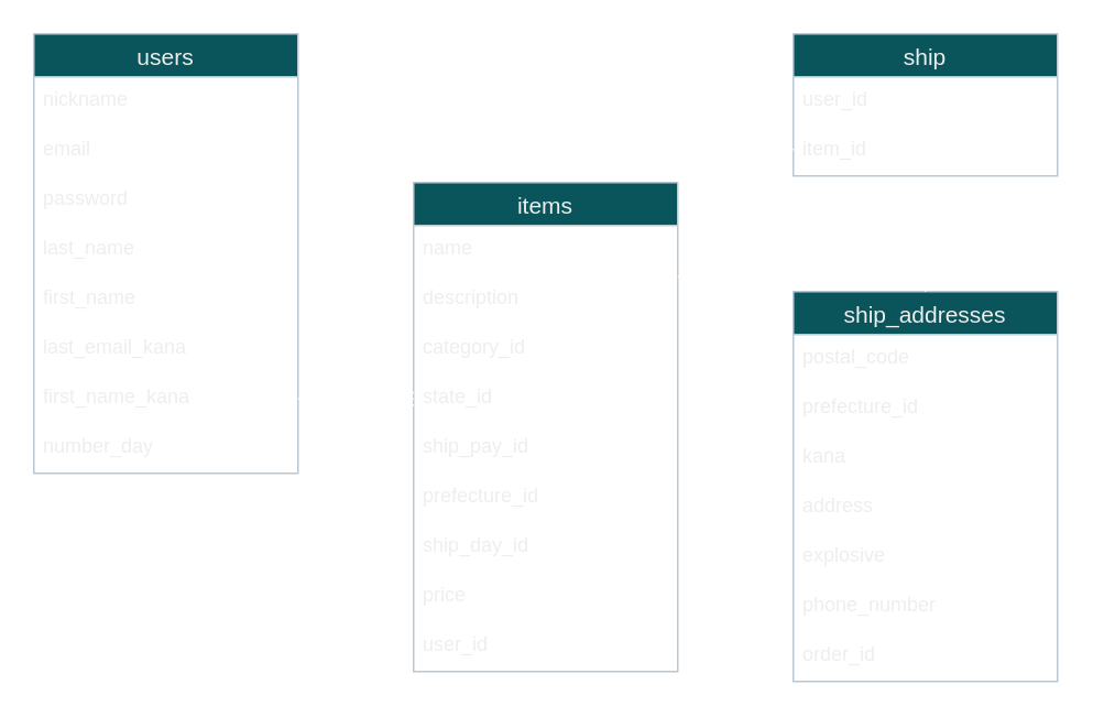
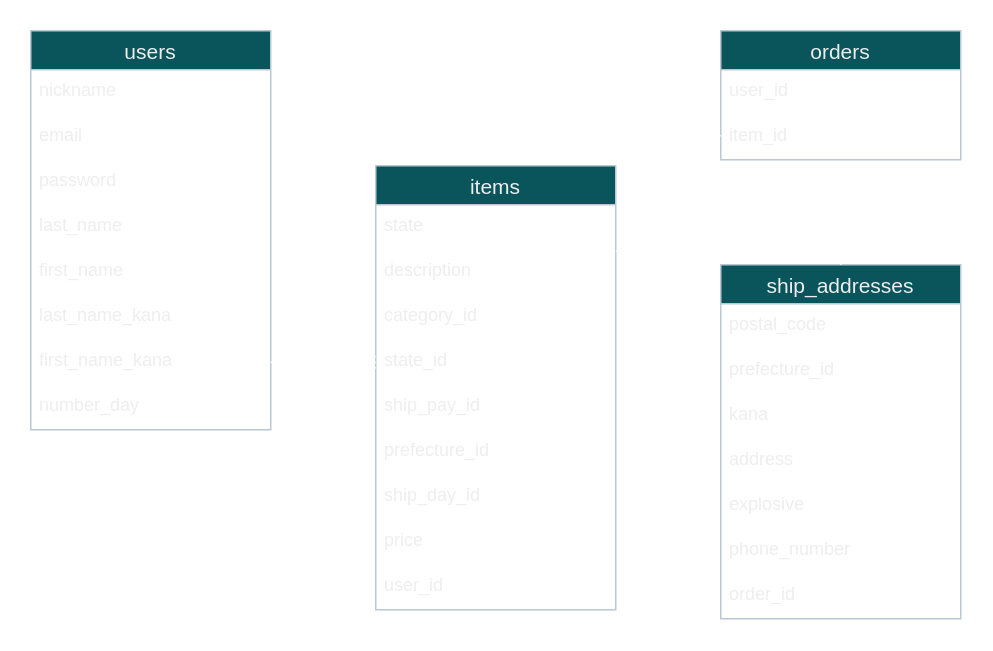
- <mxCell id="21" value="ship" style="swimlane;fontStyle=0;childLayout=stackLayout;horizontal=1;startSize=26;horizontalStack=0;resizeParent=1;resizeParentMax=0;resizeLast=0;collapsible=1;marginBottom=0;align=center;fontSize=14;labelBorderColor=none;fillColor=#09555B;strokeColor=#BAC8D3;fontColor=#EEEEEE;" parent="1" vertex="1"><mxGeometry x="480" y="20" width="160" height="86" as="geometry"><mxRectangle x="140" y="110" width="50" height="26" as="alternateBounds" /></mxGeometry></mxCell>
+ <mxCell id="21" value="orders" style="swimlane;fontStyle=0;childLayout=stackLayout;horizontal=1;startSize=26;horizontalStack=0;resizeParent=1;resizeParentMax=0;resizeLast=0;collapsible=1;marginBottom=0;align=center;fontSize=14;labelBorderColor=none;fillColor=#09555B;strokeColor=#BAC8D3;fontColor=#EEEEEE;" parent="1" vertex="1"><mxGeometry x="480" y="20" width="160" height="86" as="geometry"><mxRectangle x="140" y="110" width="50" height="26" as="alternateBounds" /></mxGeometry></mxCell>
- <mxCell id="12" value="name" style="text;spacingLeft=4;spacingRight=4;overflow=hidden;rotatable=0;points=[[0,0.5],[1,0.5]];portConstraint=eastwest;fontSize=12;labelBorderColor=none;fontColor=#EEEEEE;" parent="11" vertex="1"><mxGeometry y="26" width="160" height="30" as="geometry" /></mxCell>
+ <mxCell id="12" value="state" style="text;spacingLeft=4;spacingRight=4;overflow=hidden;rotatable=0;points=[[0,0.5],[1,0.5]];portConstraint=eastwest;fontSize=12;labelBorderColor=none;fontColor=#EEEEEE;" parent="11" vertex="1"><mxGeometry y="26" width="160" height="30" as="geometry" /></mxCell>
- <mxCell id="8" value="last_email_kana" style="text;strokeColor=none;fillColor=none;spacingLeft=4;spacingRight=4;overflow=hidden;rotatable=0;points=[[0,0.5],[1,0.5]];portConstraint=eastwest;fontSize=12;labelBorderColor=none;fontColor=#EEEEEE;" vertex="1" parent="2"><mxGeometry y="176" width="160" height="30" as="geometry" /></mxCell>
+ <mxCell id="8" value="last_name_kana" style="text;strokeColor=none;fillColor=none;spacingLeft=4;spacingRight=4;overflow=hidden;rotatable=0;points=[[0,0.5],[1,0.5]];portConstraint=eastwest;fontSize=12;labelBorderColor=none;fontColor=#EEEEEE;" vertex="1" parent="2"><mxGeometry y="176" width="160" height="30" as="geometry" /></mxCell>
